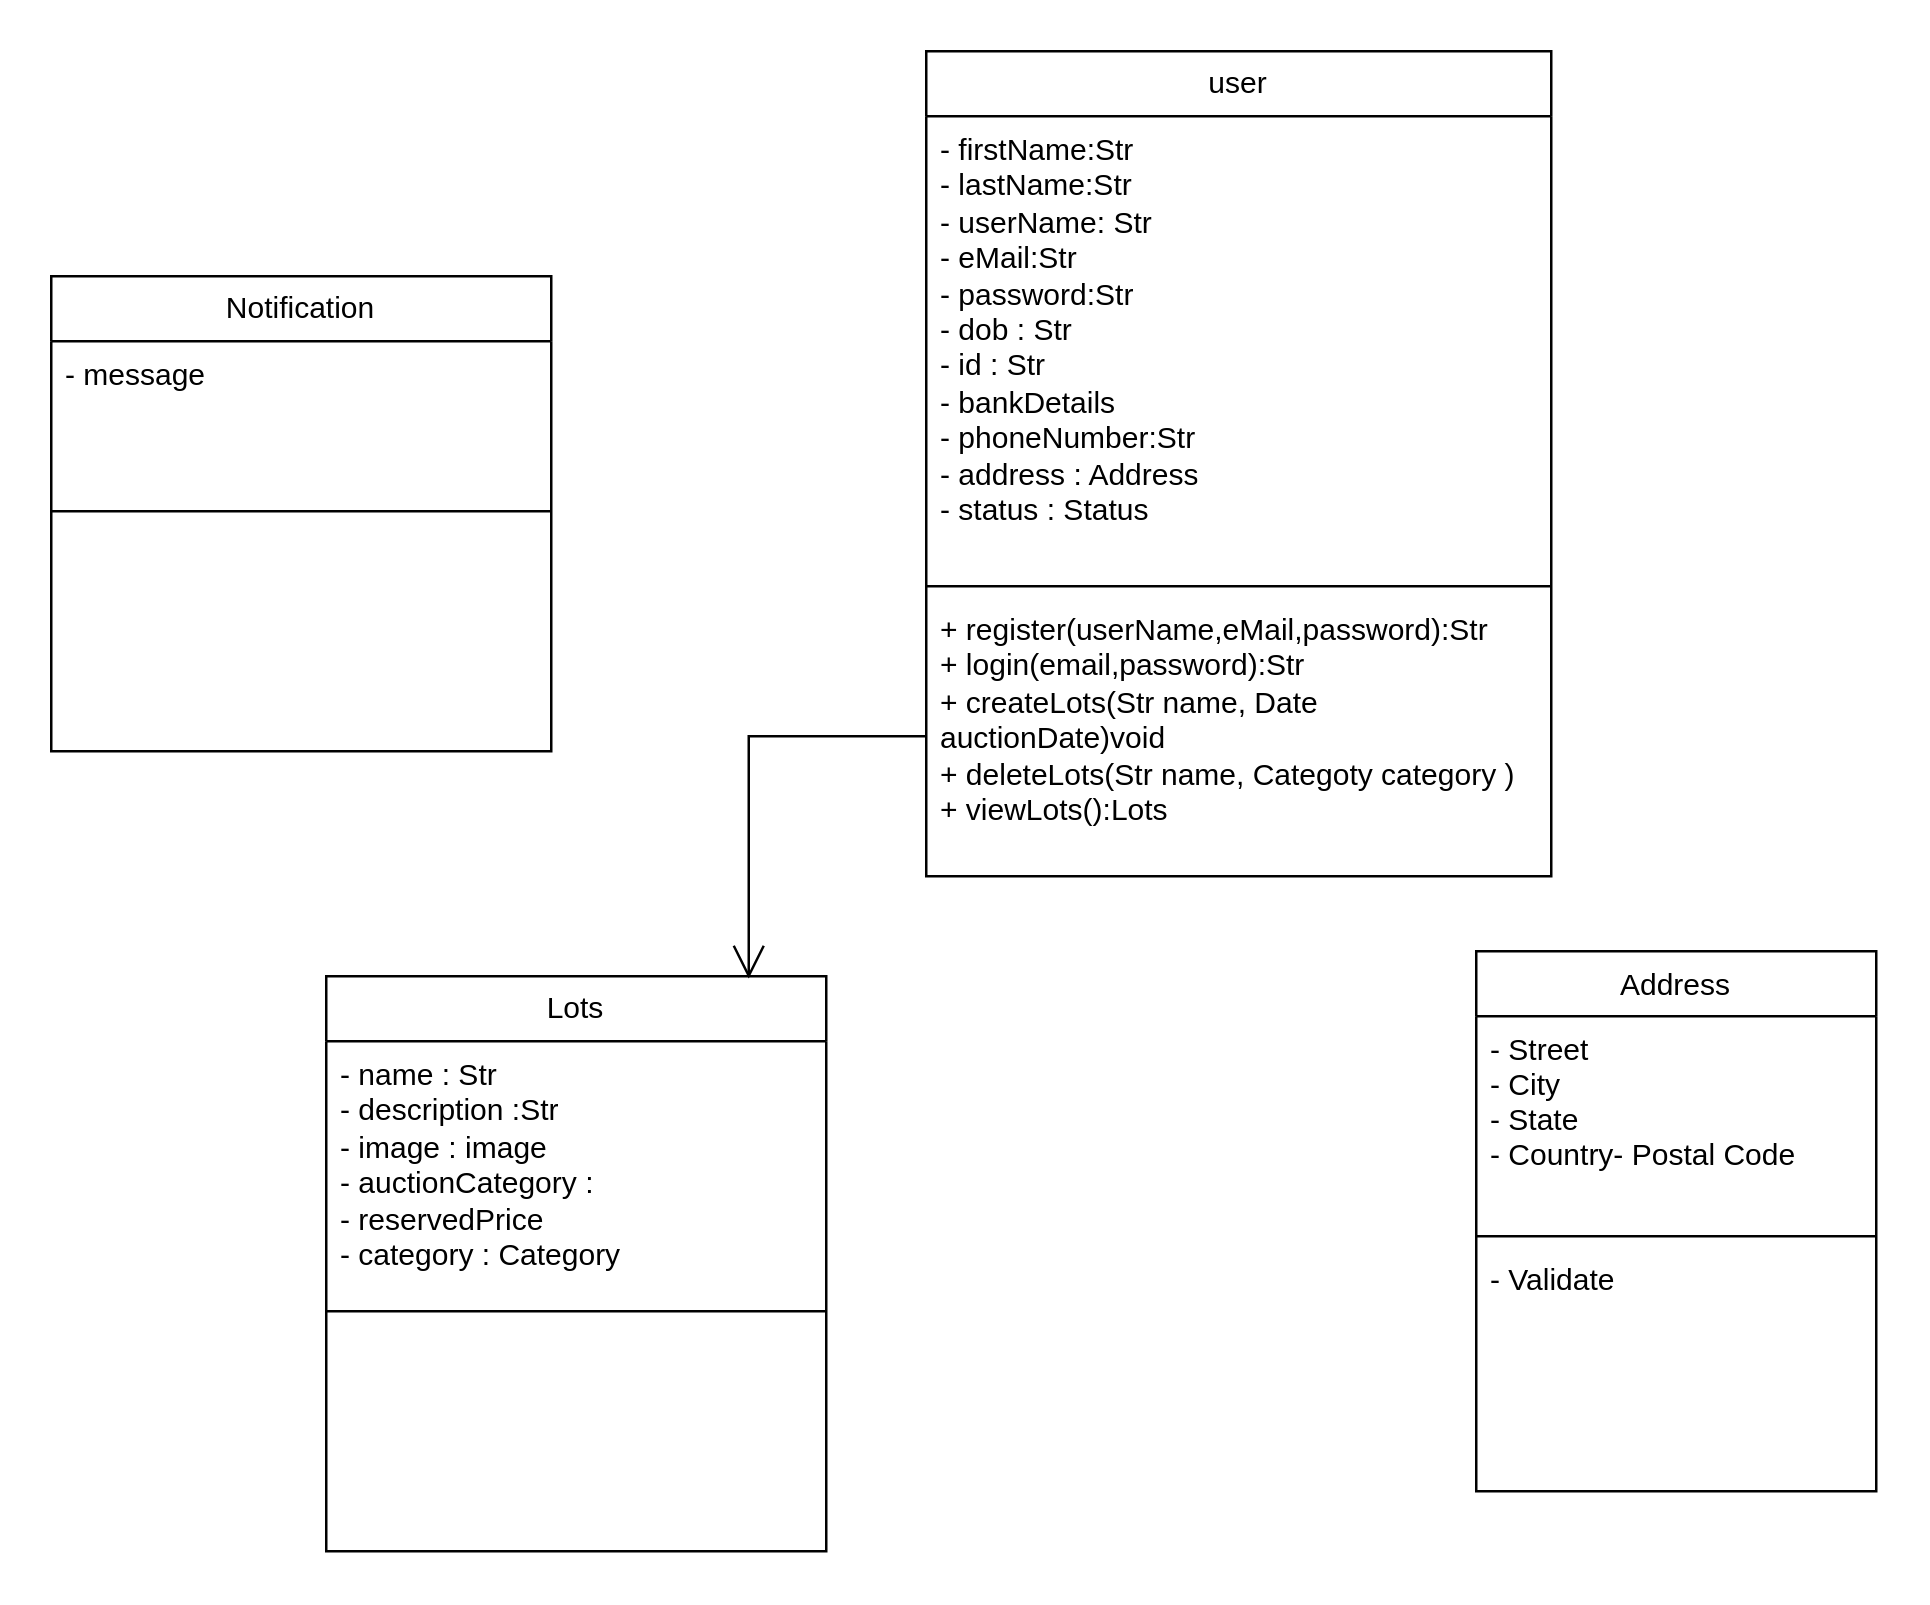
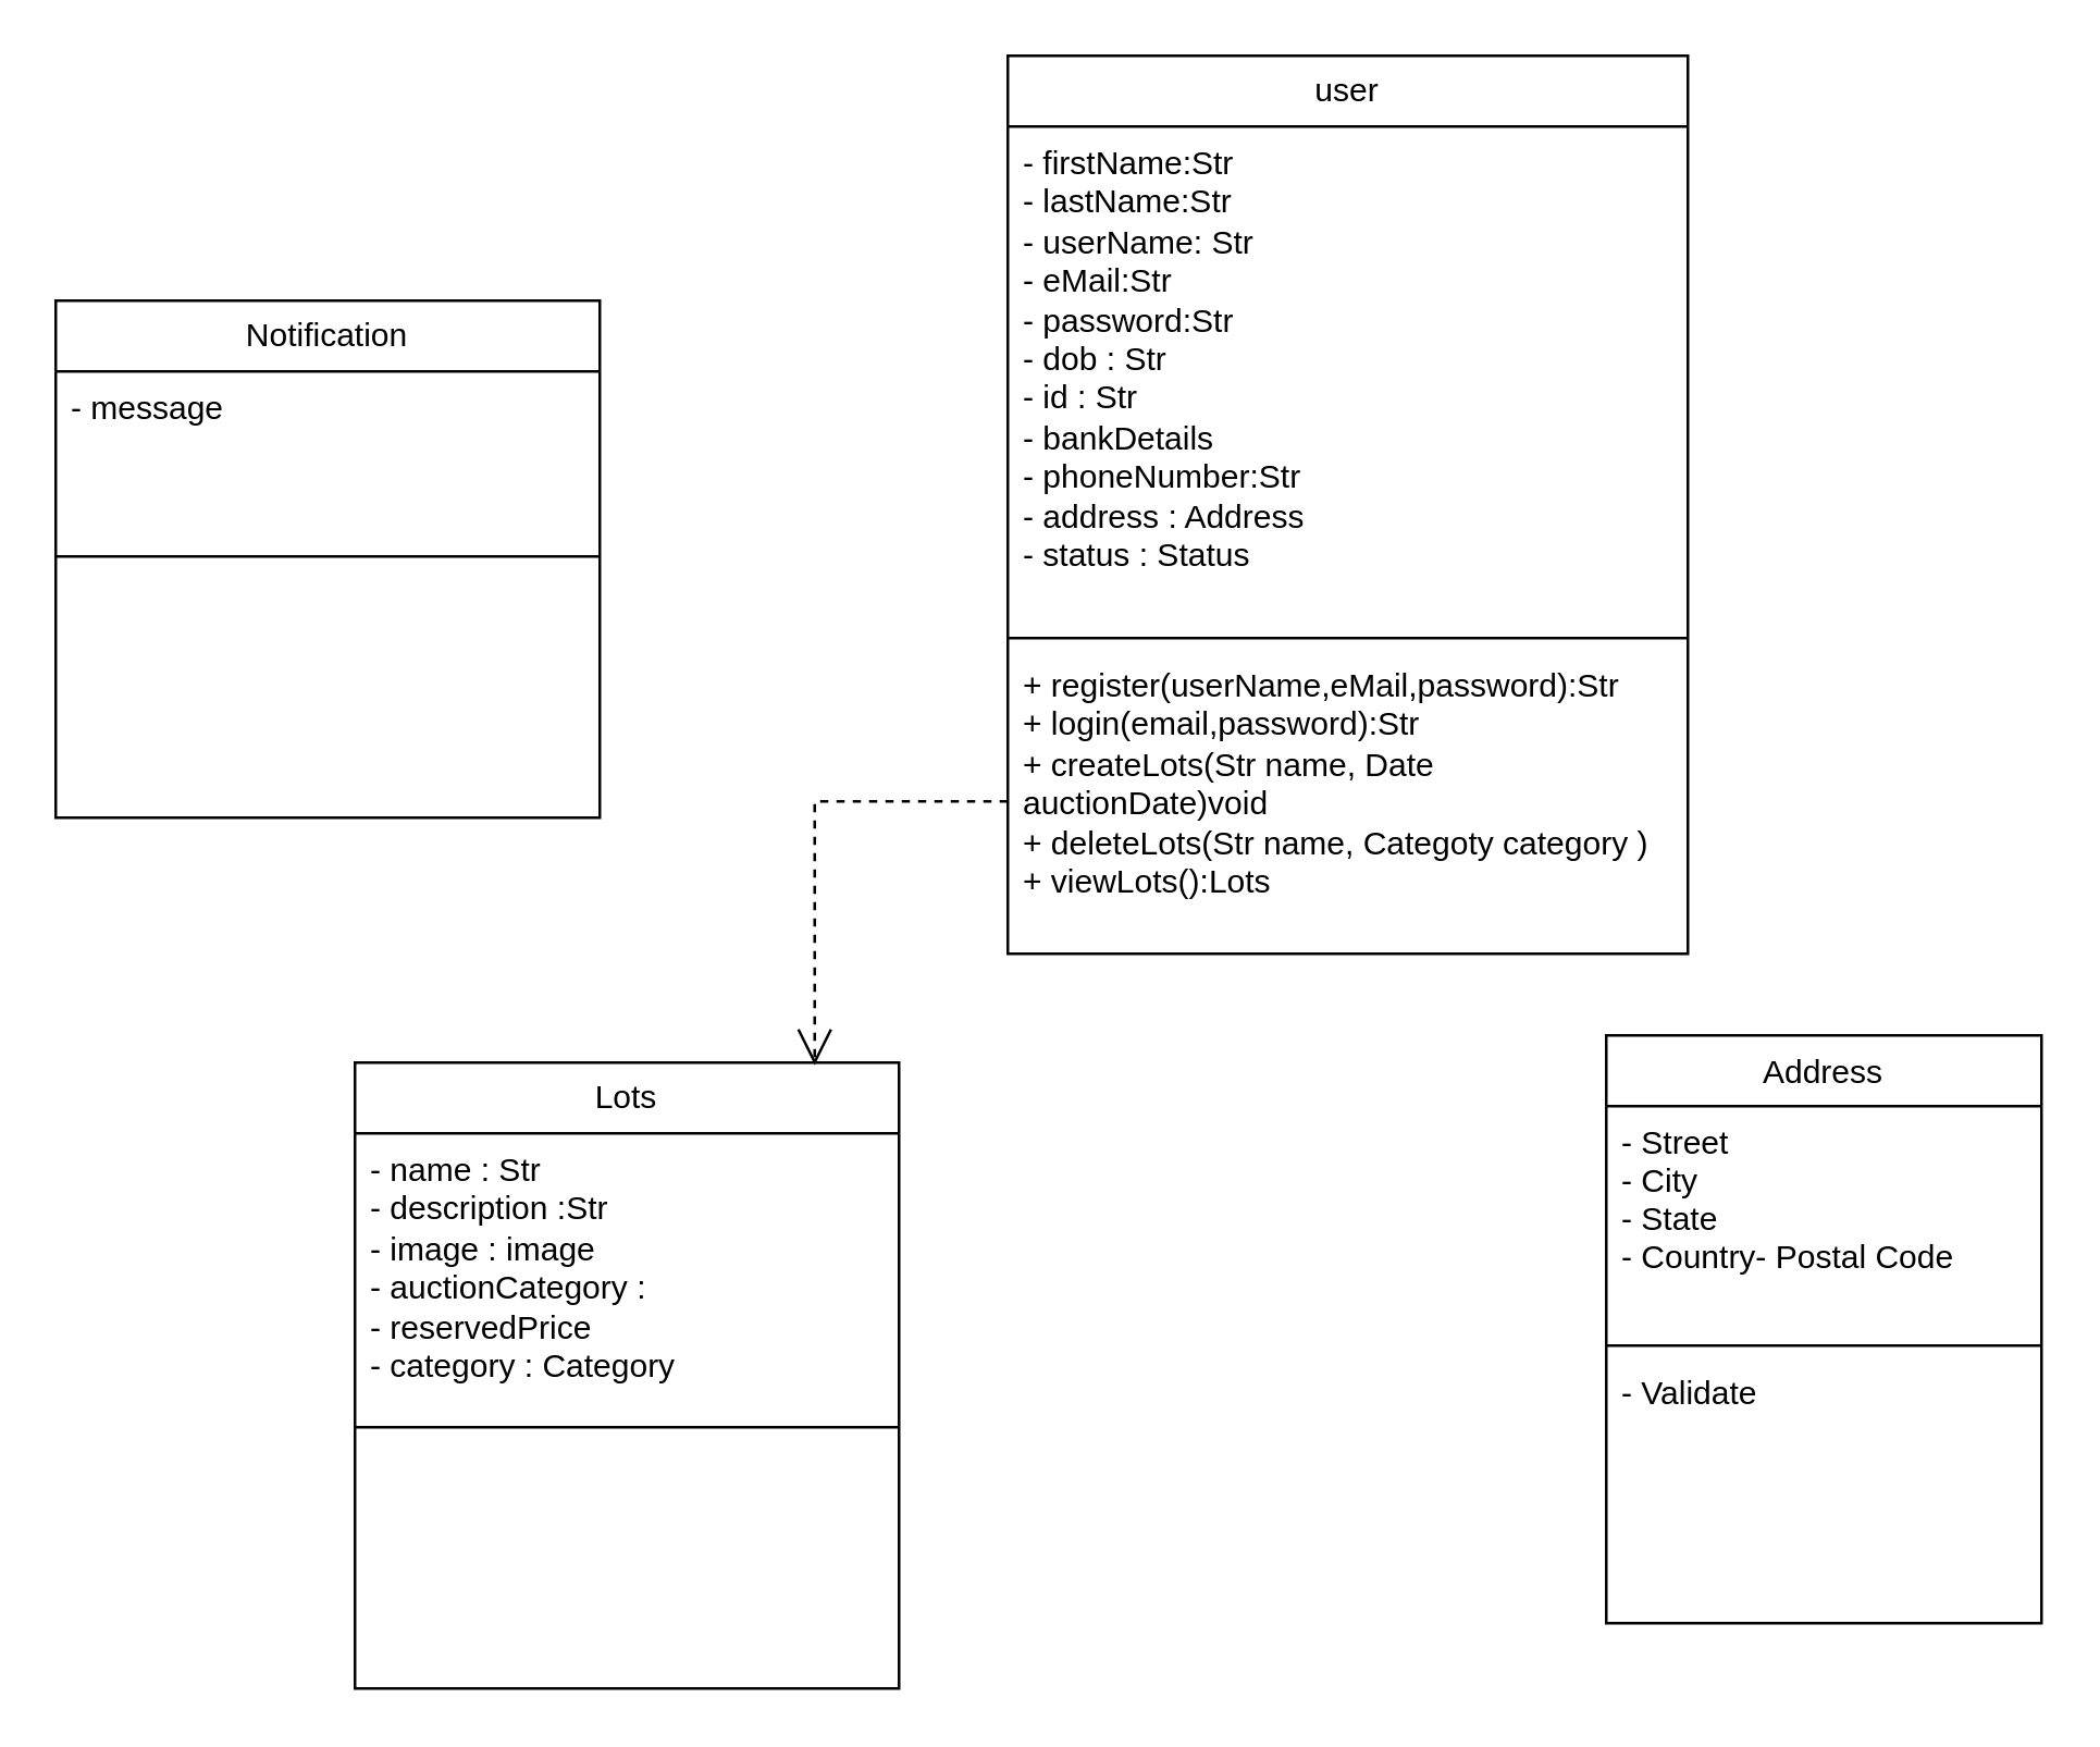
- <mxCell id="18" style="edgeStyle=orthogonalEdgeStyle;rounded=0;orthogonalLoop=1;jettySize=auto;html=1;endArrow=open;endFill=0;endSize=11;entryX=0.845;entryY=0.004;entryDx=0;entryDy=0;entryPerimeter=0;exitX=0;exitY=0.5;exitDx=0;exitDy=0;" edge="1" parent="1" source="5" target="6"><mxGeometry relative="1" as="geometry"><mxPoint x="250" y="90" as="sourcePoint" /><mxPoint x="300" y="332" as="targetPoint" /></mxGeometry></mxCell>
+ <mxCell id="18" style="edgeStyle=orthogonalEdgeStyle;rounded=0;orthogonalLoop=1;jettySize=auto;html=1;endArrow=open;endFill=0;endSize=11;entryX=0.845;entryY=0.004;entryDx=0;entryDy=0;entryPerimeter=0;exitX=0;exitY=0.5;exitDx=0;exitDy=0;dashed=1;" edge="1" parent="1" source="5" target="6"><mxGeometry relative="1" as="geometry"><mxPoint x="250" y="90" as="sourcePoint" /><mxPoint x="300" y="332" as="targetPoint" /></mxGeometry></mxCell>
